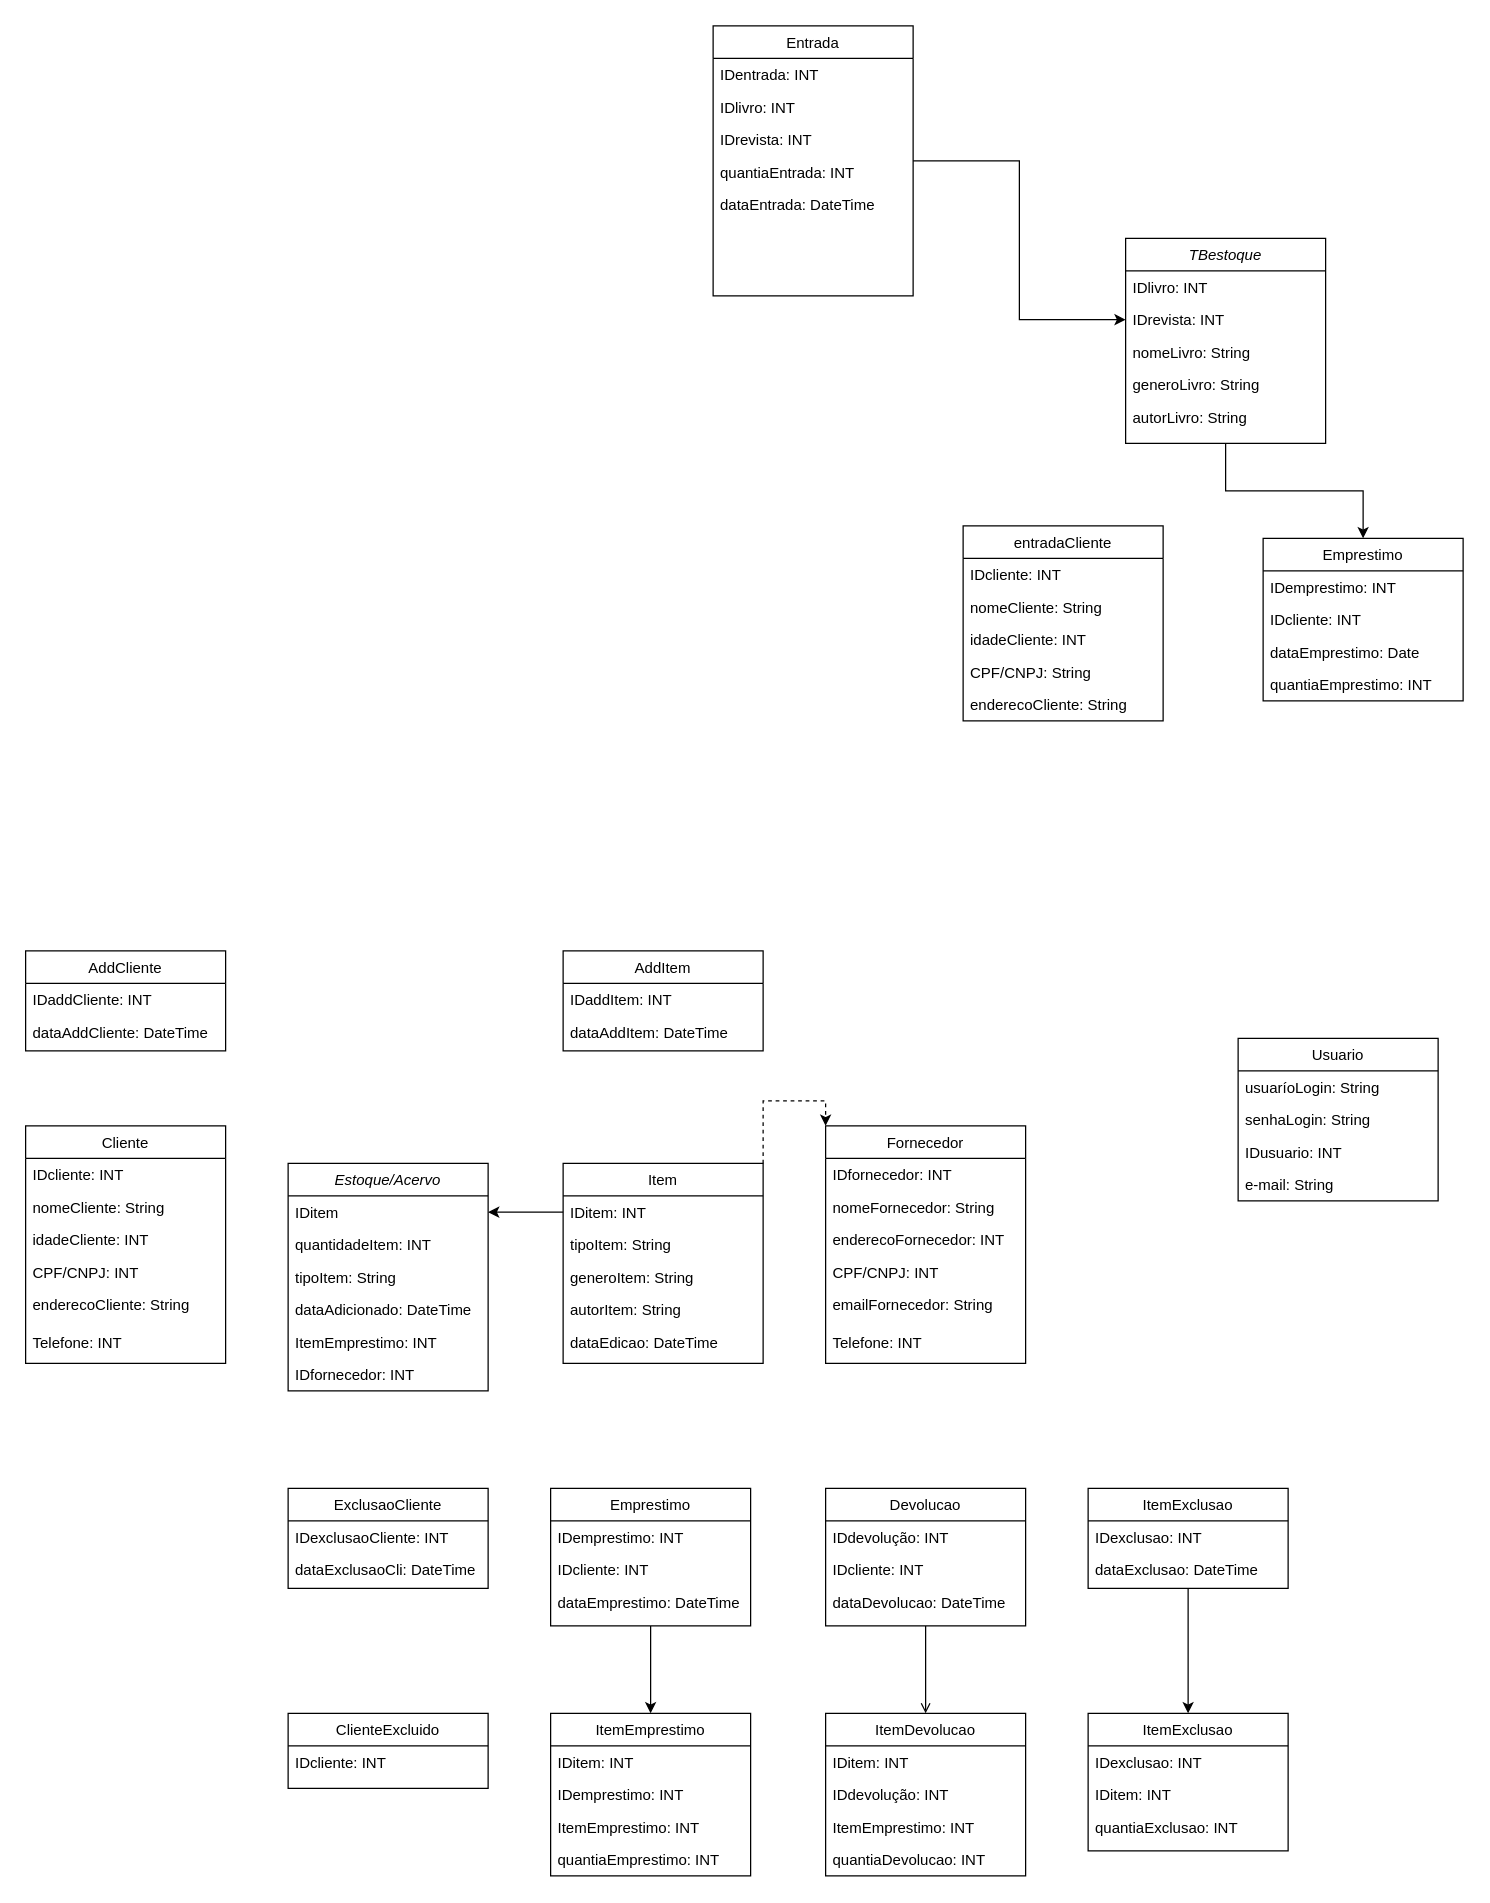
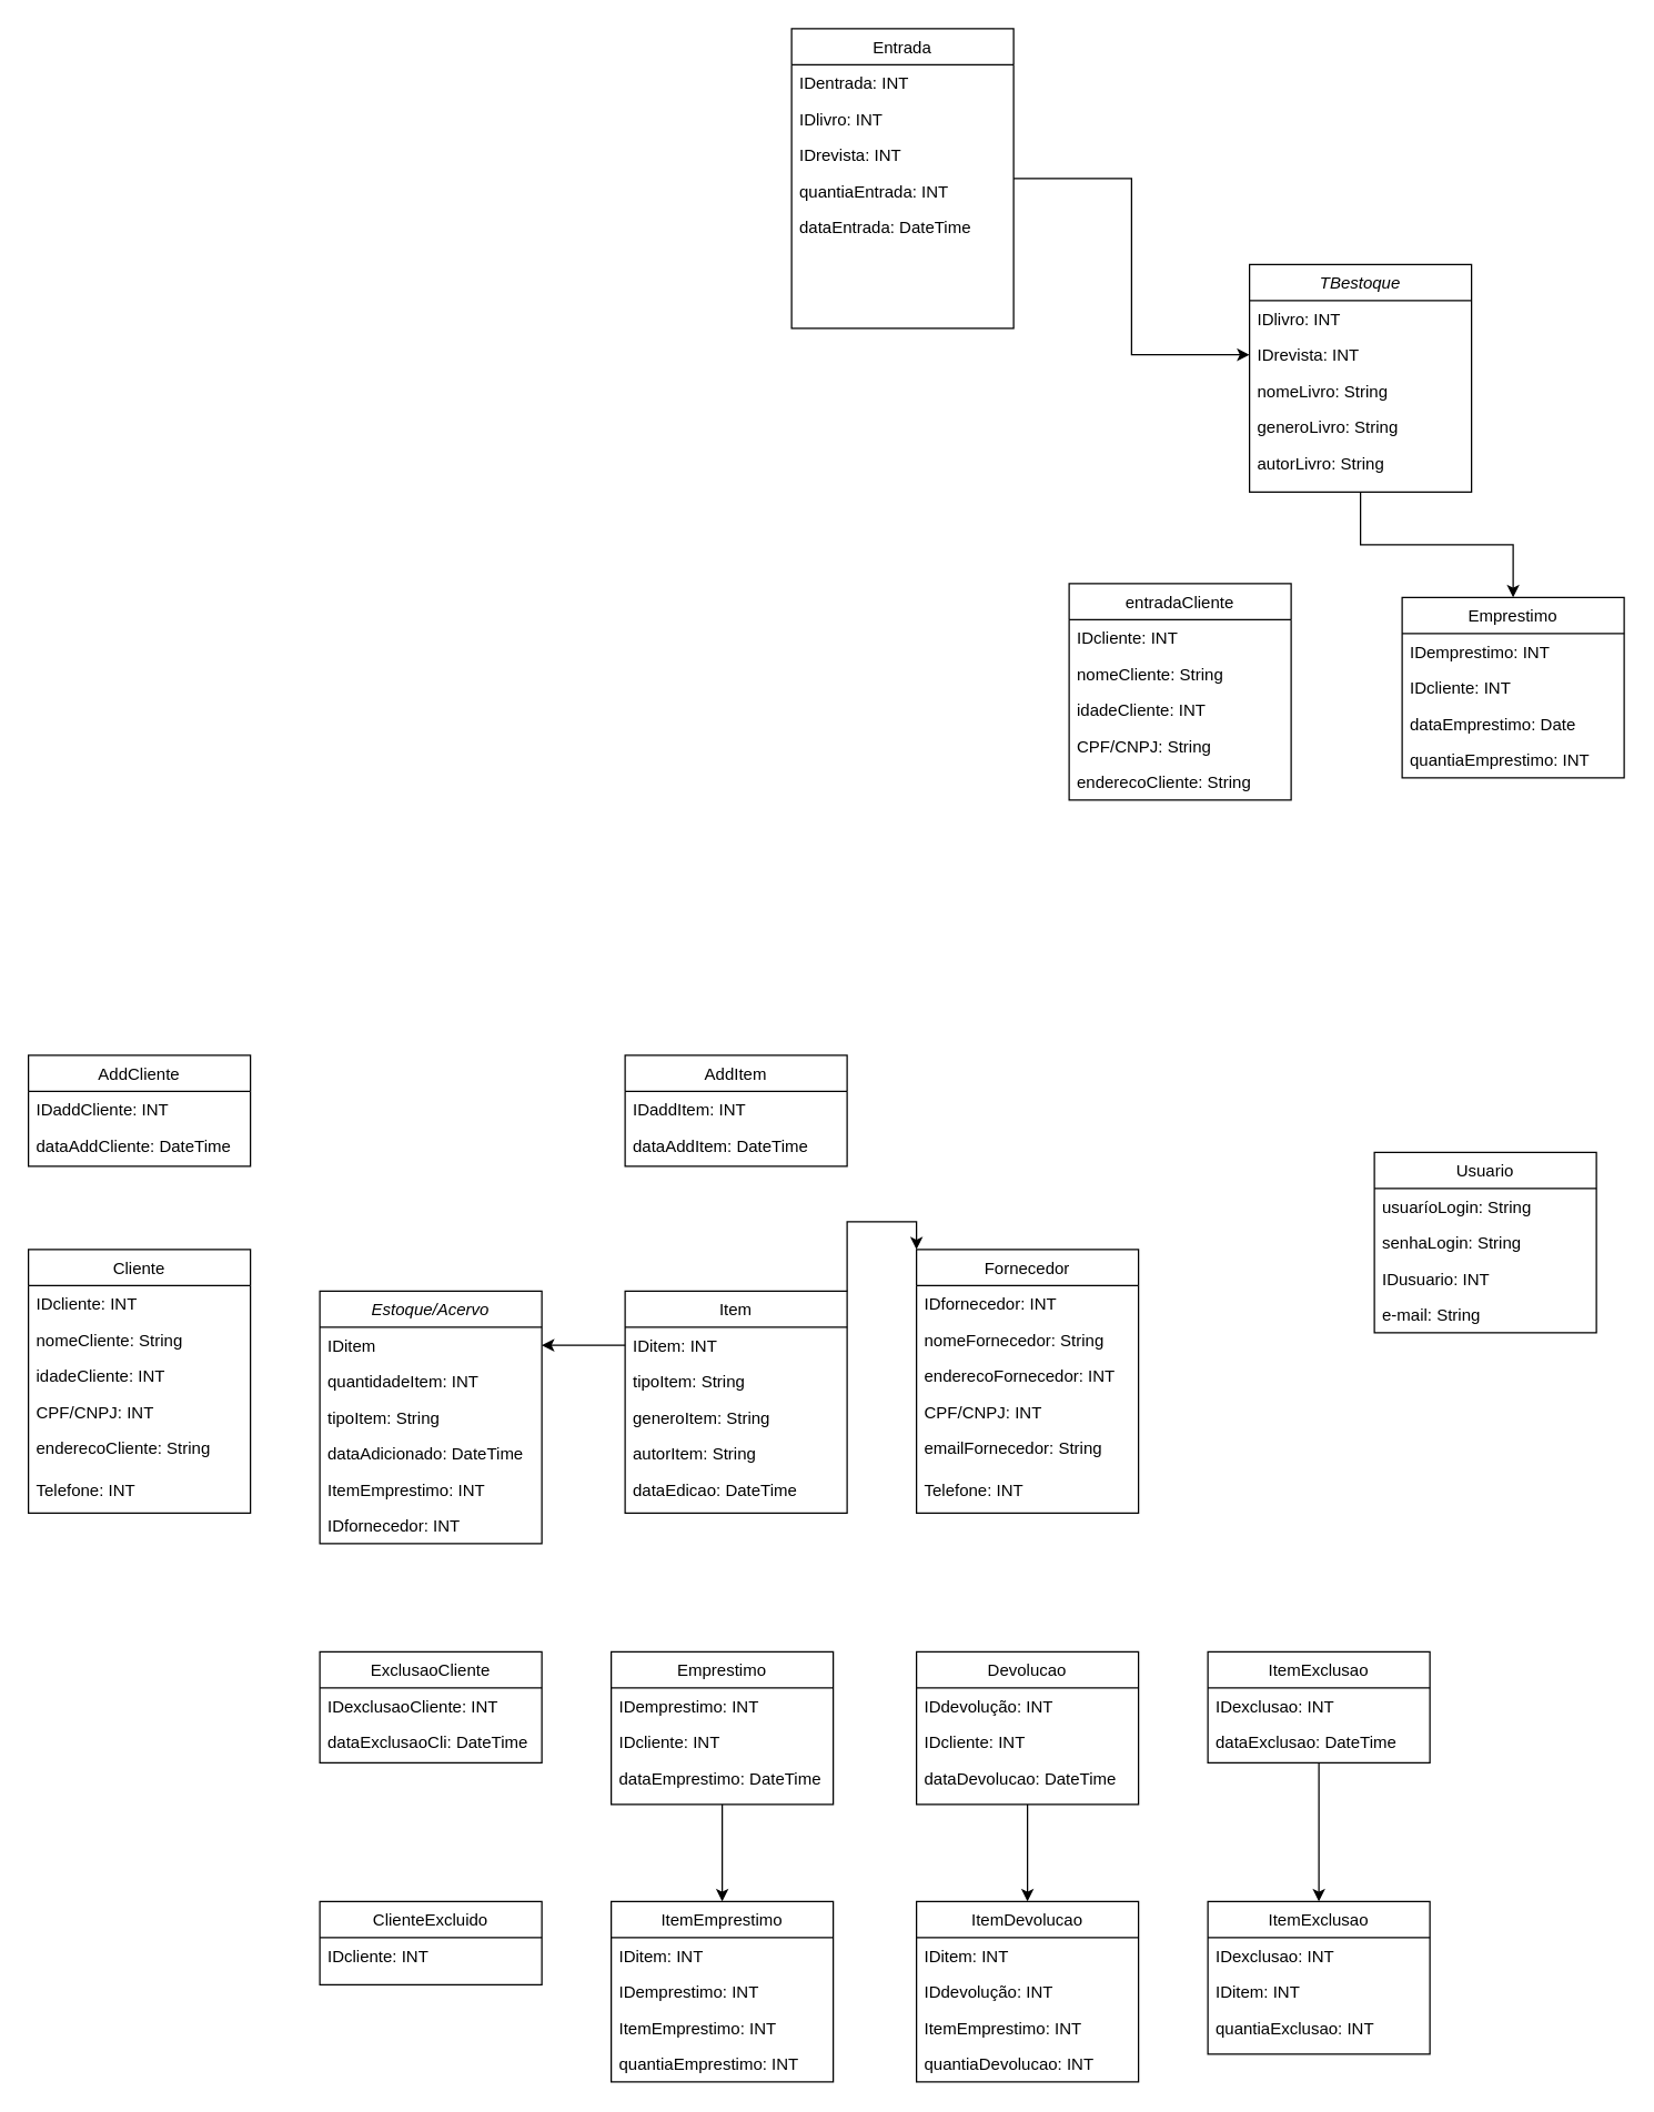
- <mxCell id="66" style="edgeStyle=orthogonalEdgeStyle;rounded=0;orthogonalLoop=1;jettySize=auto;html=1;exitX=1;exitY=0;exitDx=0;exitDy=0;entryX=0;entryY=0;entryDx=0;entryDy=0;dashed=1;" edge="1" parent="1" source="67" target="81"><mxGeometry relative="1" as="geometry" /></mxCell>
+ <mxCell id="66" style="edgeStyle=orthogonalEdgeStyle;rounded=0;orthogonalLoop=1;jettySize=auto;html=1;exitX=1;exitY=0;exitDx=0;exitDy=0;entryX=0;entryY=0;entryDx=0;entryDy=0;" edge="1" parent="1" source="67" target="81"><mxGeometry relative="1" as="geometry" /></mxCell>
- <mxCell id="51" style="edgeStyle=orthogonalEdgeStyle;rounded=0;orthogonalLoop=1;jettySize=auto;html=1;entryX=0.5;entryY=0;entryDx=0;entryDy=0;endArrow=open;" parent="1" source="52" target="61" edge="1"><mxGeometry relative="1" as="geometry" /></mxCell>
+ <mxCell id="51" style="edgeStyle=orthogonalEdgeStyle;rounded=0;orthogonalLoop=1;jettySize=auto;html=1;entryX=0.5;entryY=0;entryDx=0;entryDy=0;" parent="1" source="52" target="61" edge="1"><mxGeometry relative="1" as="geometry" /></mxCell>
